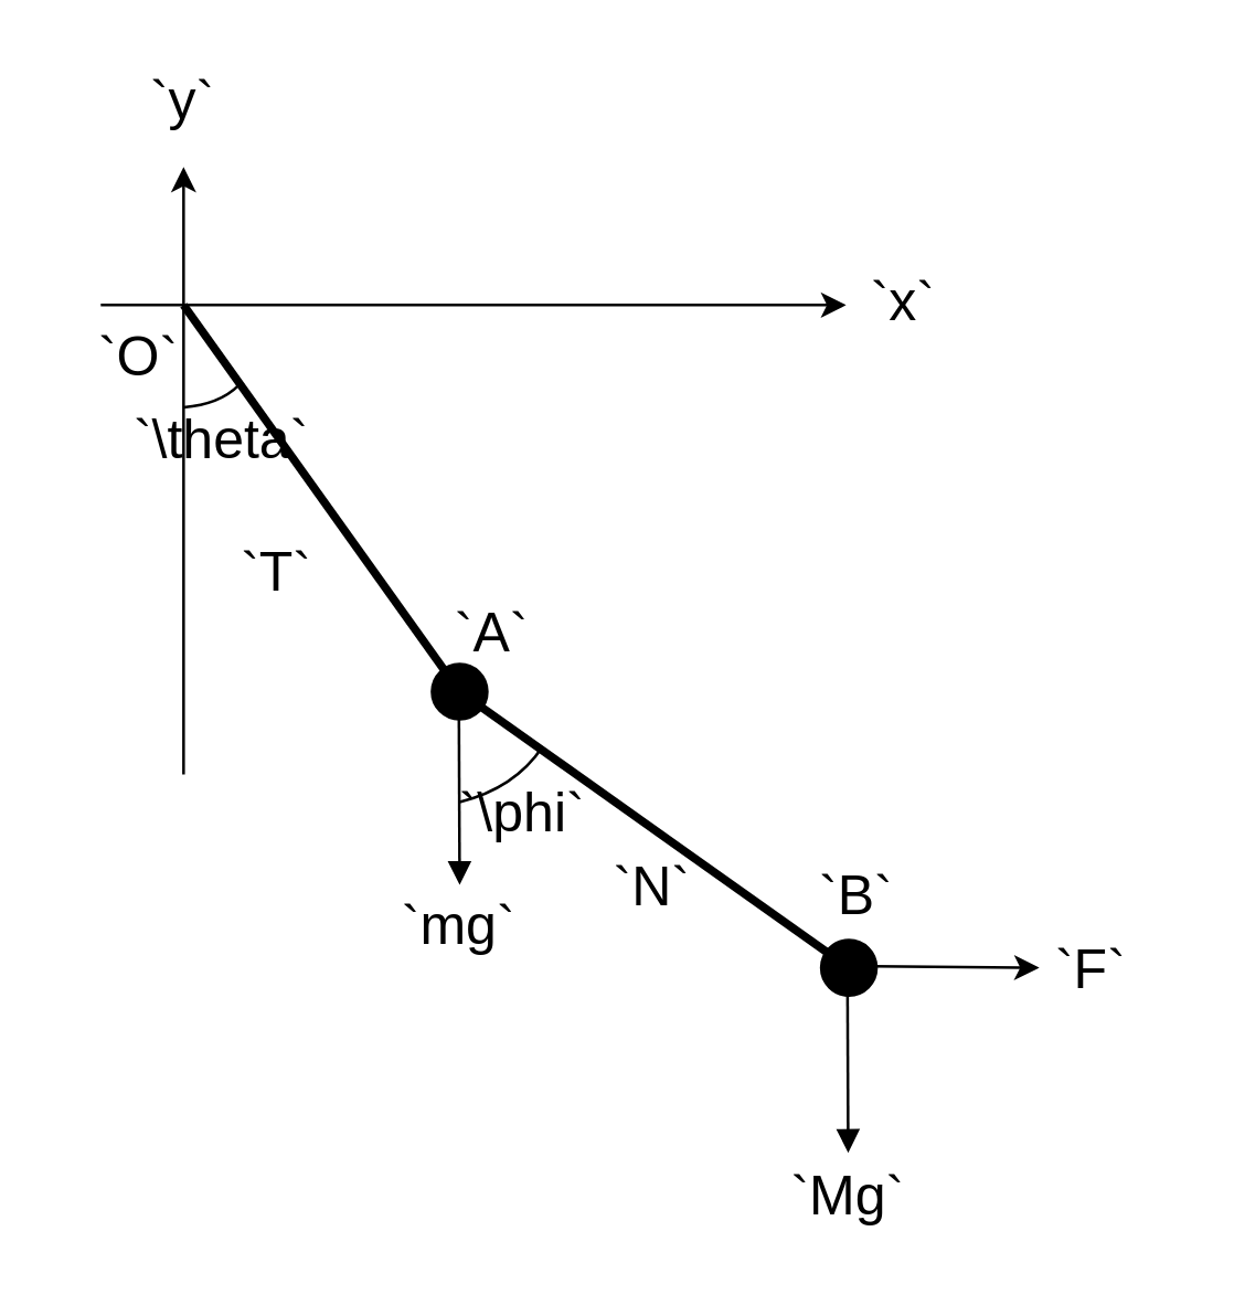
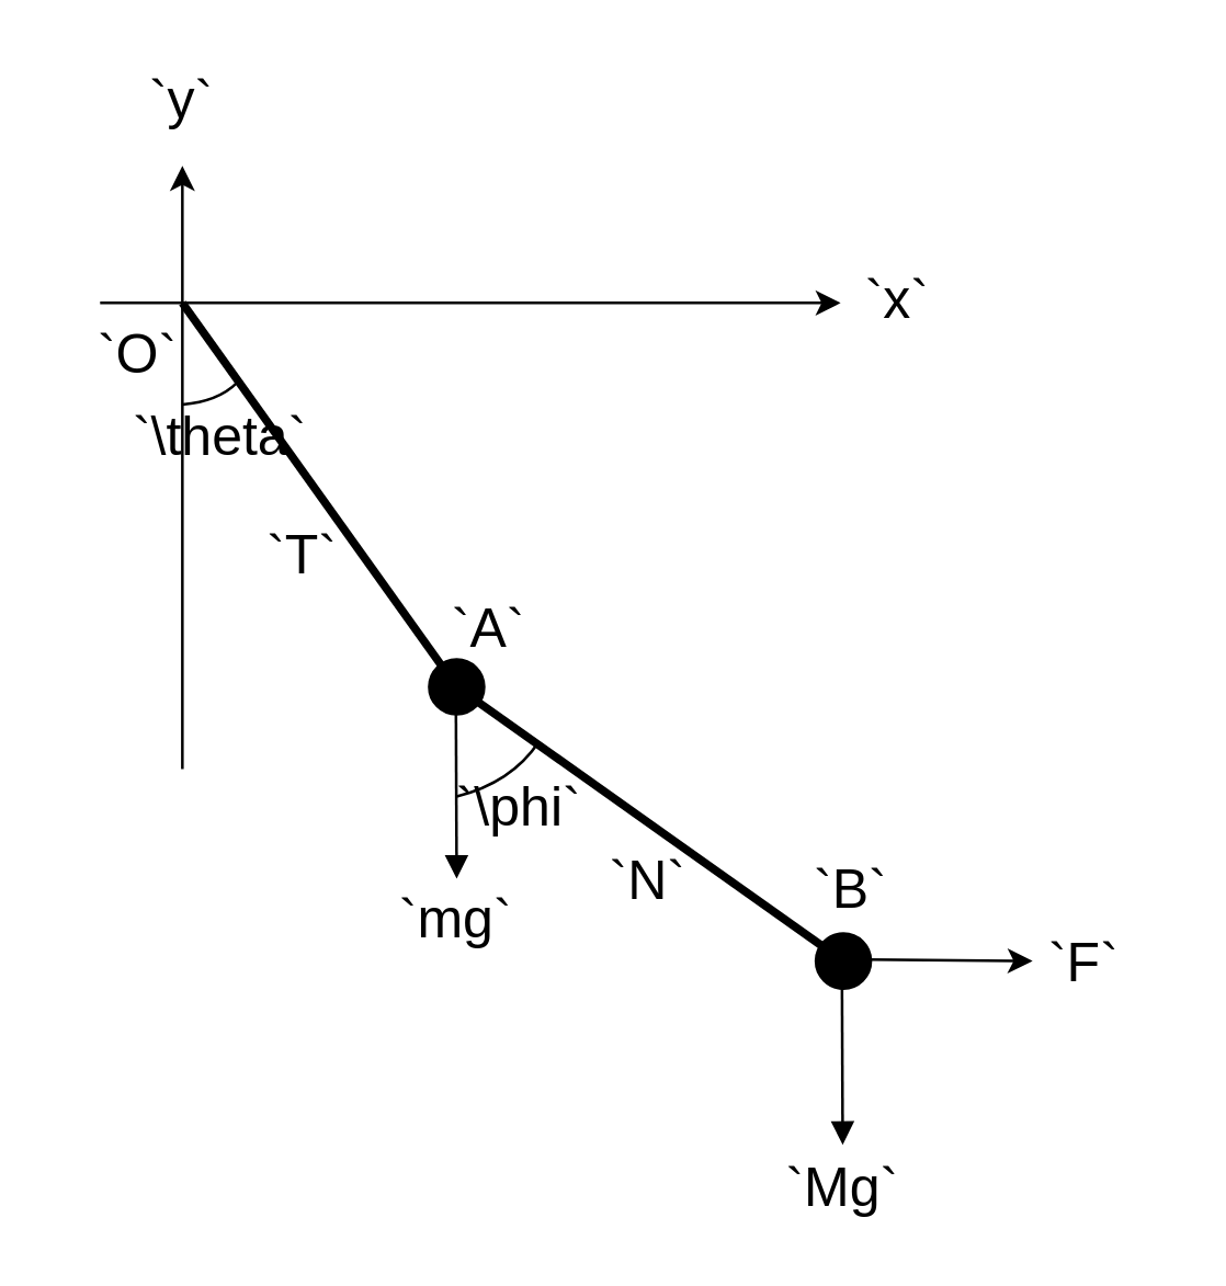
- <mxCell id="12" value="&lt;font color=&quot;#000000&quot; style=&quot;font-size: 20px;&quot;&gt;`T`&lt;br style=&quot;font-size: 20px;&quot;&gt;&lt;/font&gt;" style="text;html=1;align=center;verticalAlign=middle;whiteSpace=wrap;rounded=0;strokeWidth=1;fontSize=20;" parent="1" vertex="1"><mxGeometry x="70" y="191" width="60" height="30" as="geometry" /></mxCell>
+ <mxCell id="12" value="&lt;font color=&quot;#000000&quot; style=&quot;font-size: 20px;&quot;&gt;`T`&lt;br style=&quot;font-size: 20px;&quot;&gt;&lt;/font&gt;" style="text;html=1;align=center;verticalAlign=middle;whiteSpace=wrap;rounded=0;strokeWidth=1;fontSize=20;" parent="1" vertex="1"><mxGeometry x="80" y="186" width="60" height="30" as="geometry" /></mxCell>
